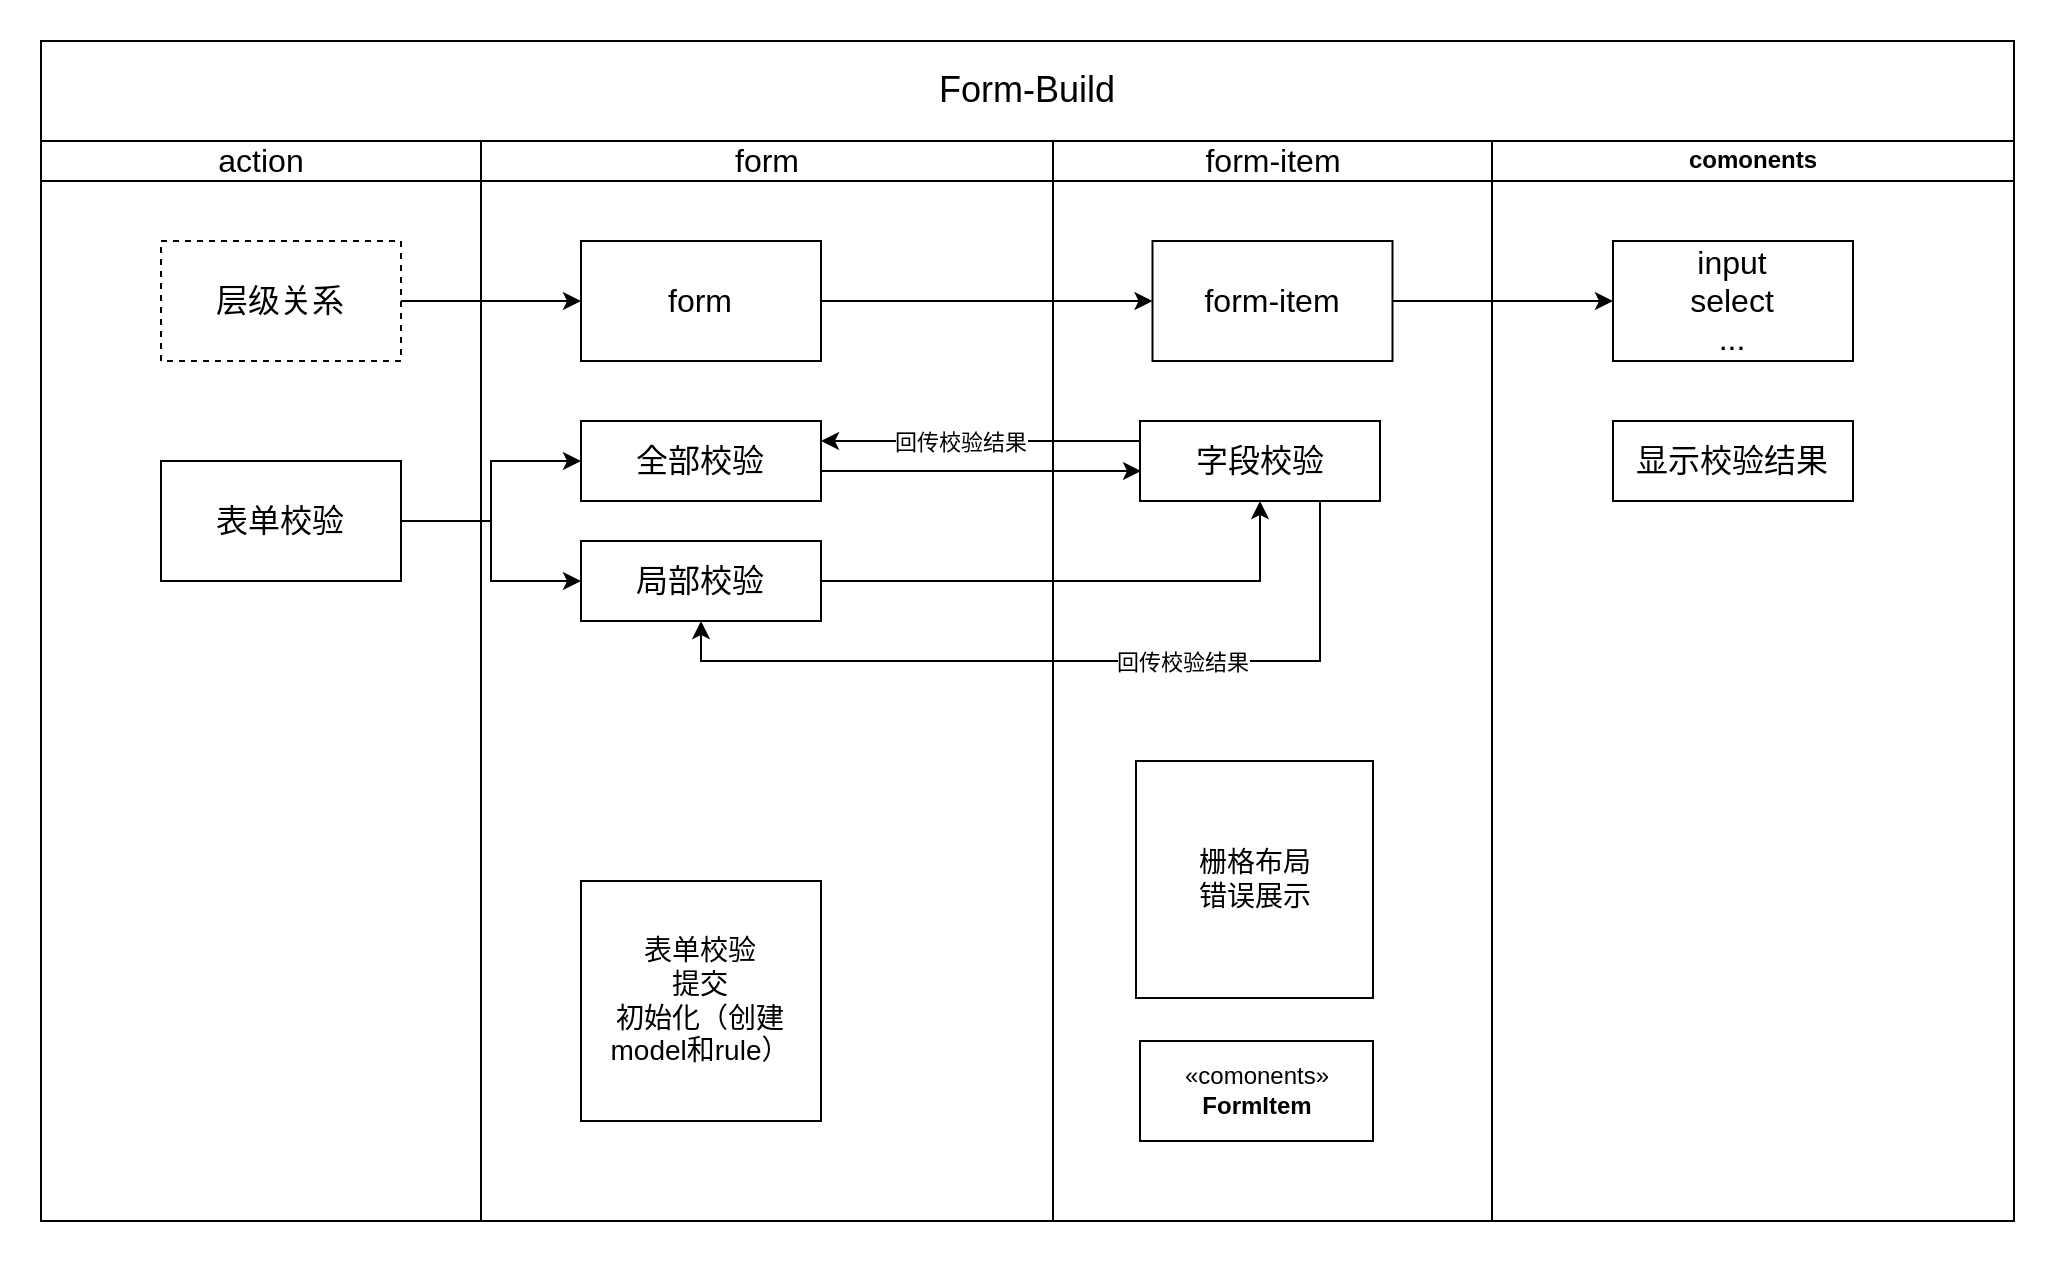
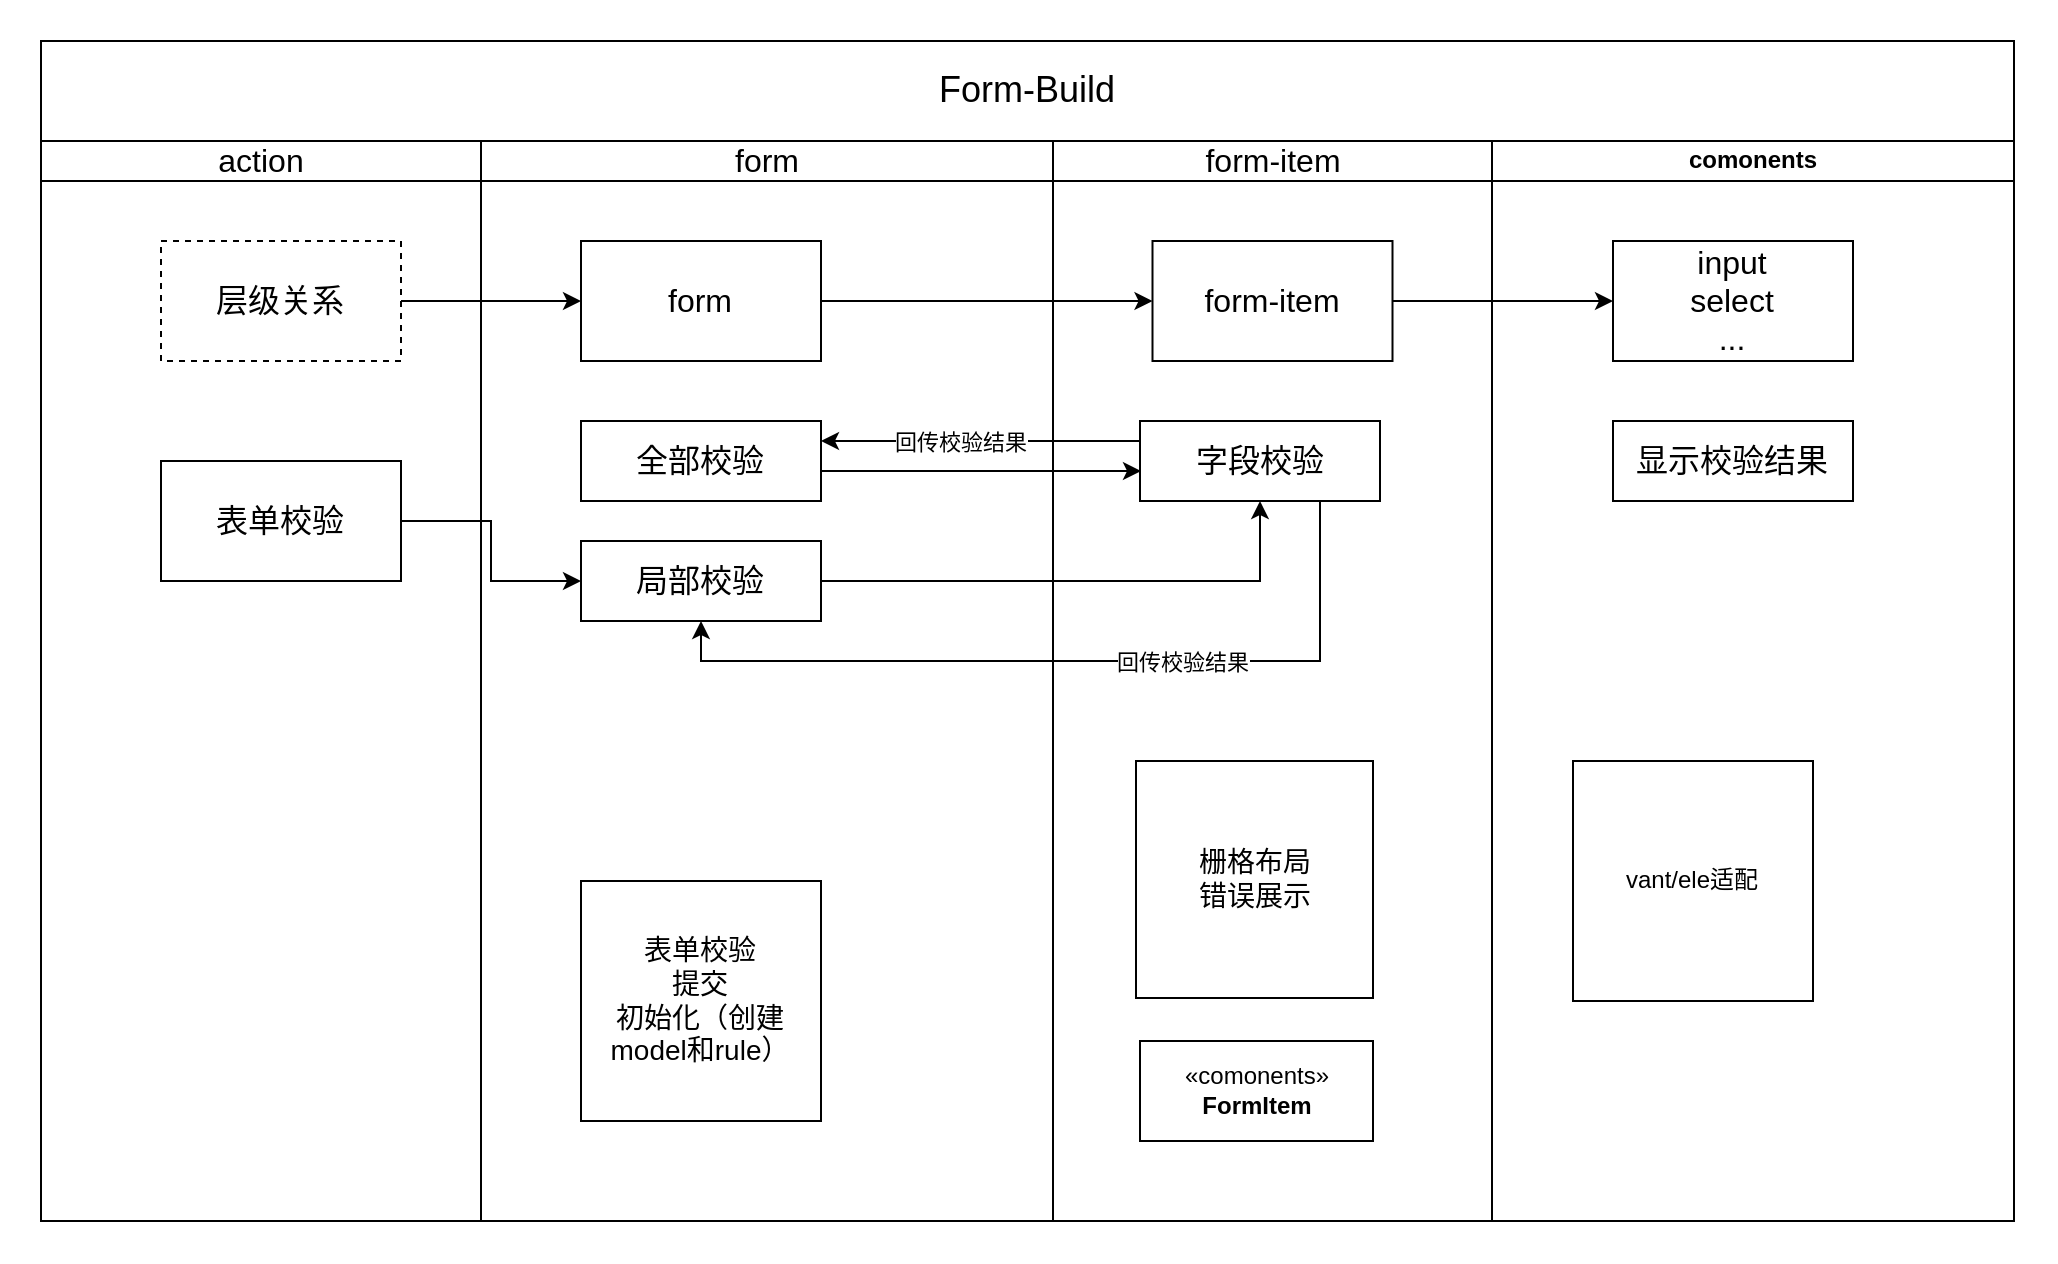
- <mxCell id="24" style="edgeStyle=orthogonalEdgeStyle;rounded=0;orthogonalLoop=1;jettySize=auto;html=1;" parent="2" source="5" target="10" edge="1"><mxGeometry relative="1" as="geometry" /></mxCell>
+ <mxCell id="17" value="vant/ele适配" style="whiteSpace=wrap;html=1;aspect=fixed;" parent="16" vertex="1"><mxGeometry x="40.5" y="310" width="120" height="120" as="geometry" /></mxCell>
